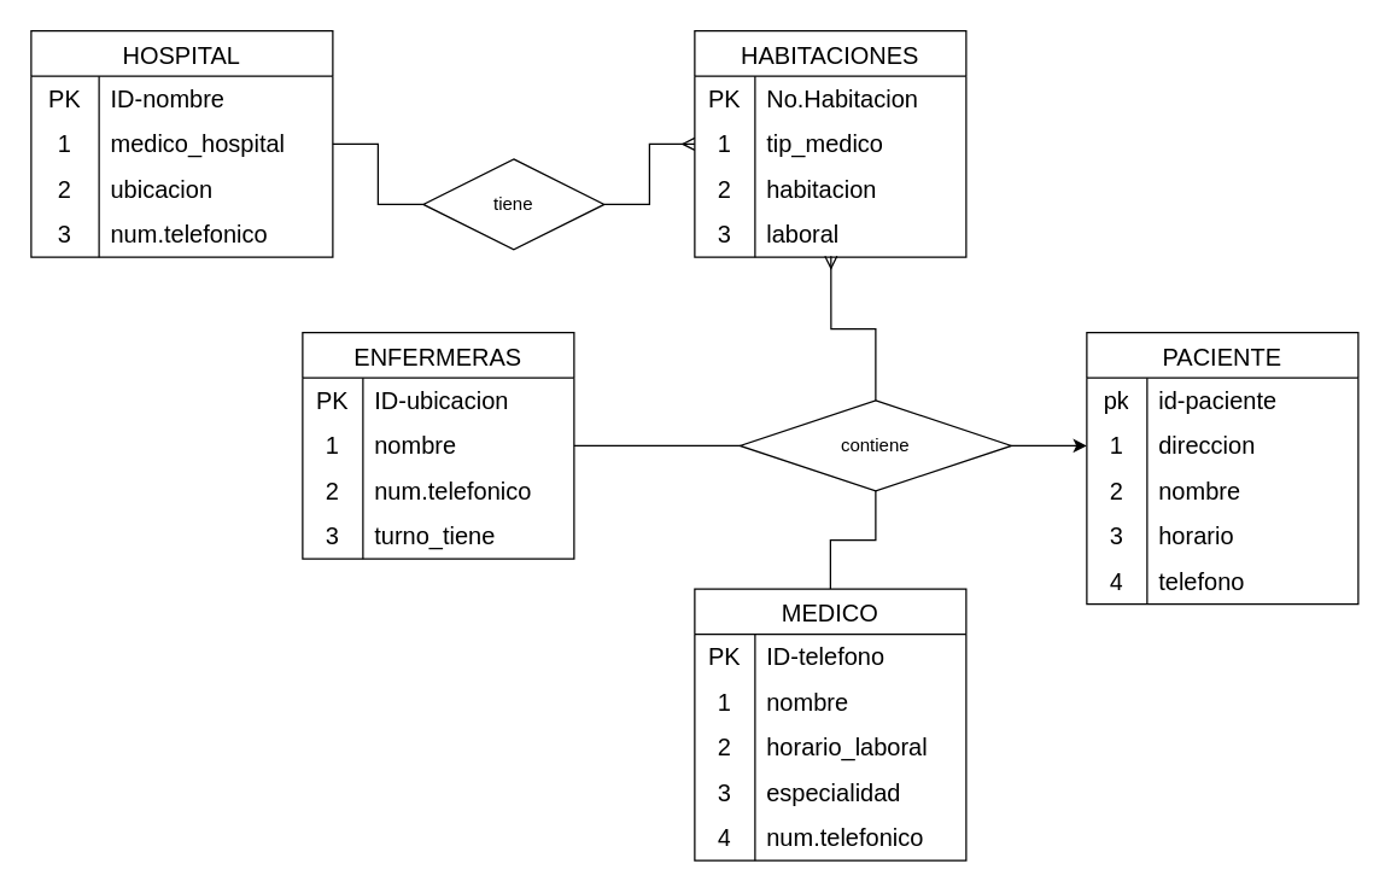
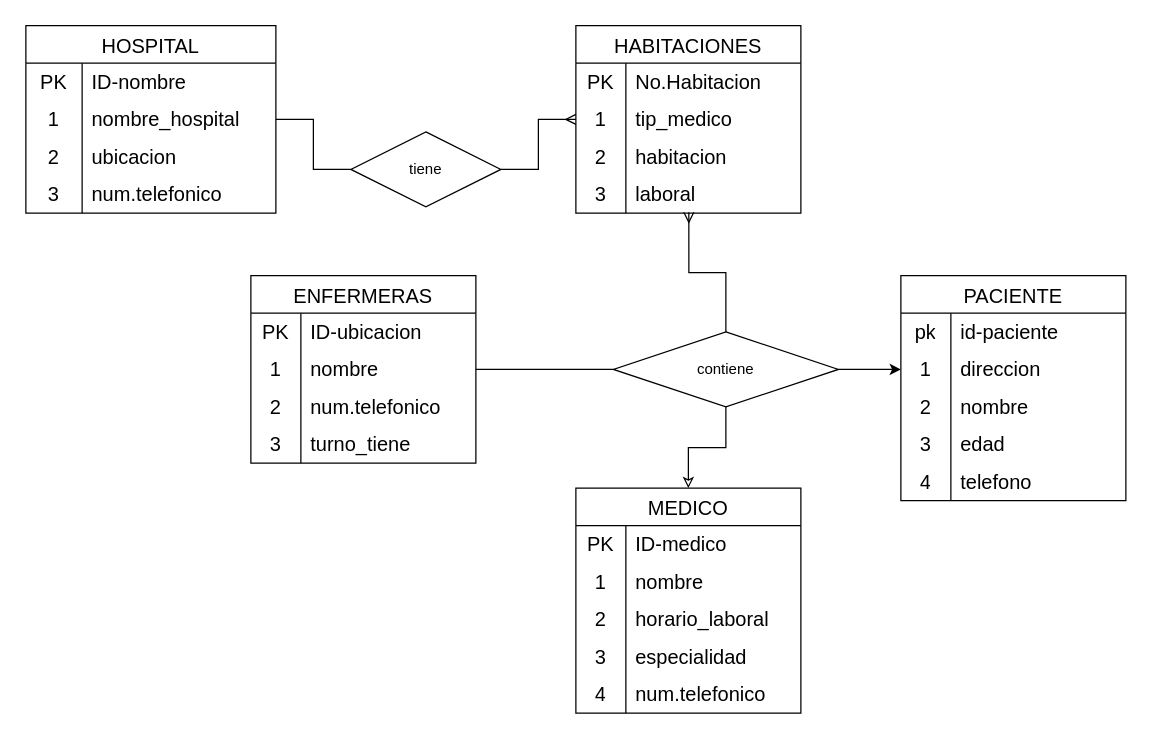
- <mxCell id="8" value="medico_hospital" style="shape=partialRectangle;html=1;whiteSpace=wrap;connectable=0;fillColor=none;top=0;left=0;bottom=0;right=0;align=left;spacingLeft=6;overflow=hidden;strokeColor=inherit;fontSize=16;" vertex="1" parent="6"><mxGeometry x="45" width="155" height="30" as="geometry"><mxRectangle width="155" height="30" as="alternateBounds" /></mxGeometry></mxCell>
+ <mxCell id="8" value="nombre_hospital" style="shape=partialRectangle;html=1;whiteSpace=wrap;connectable=0;fillColor=none;top=0;left=0;bottom=0;right=0;align=left;spacingLeft=6;overflow=hidden;strokeColor=inherit;fontSize=16;" vertex="1" parent="6"><mxGeometry x="45" width="155" height="30" as="geometry"><mxRectangle width="155" height="30" as="alternateBounds" /></mxGeometry></mxCell>
- <mxCell id="64" value="horario" style="shape=partialRectangle;html=1;whiteSpace=wrap;connectable=0;fillColor=none;top=0;left=0;bottom=0;right=0;align=left;spacingLeft=6;overflow=hidden;strokeColor=inherit;fontSize=16;" vertex="1" parent="62"><mxGeometry x="40" width="140" height="30" as="geometry"><mxRectangle width="140" height="30" as="alternateBounds" /></mxGeometry></mxCell>
+ <mxCell id="64" value="edad" style="shape=partialRectangle;html=1;whiteSpace=wrap;connectable=0;fillColor=none;top=0;left=0;bottom=0;right=0;align=left;spacingLeft=6;overflow=hidden;strokeColor=inherit;fontSize=16;" vertex="1" parent="62"><mxGeometry x="40" width="140" height="30" as="geometry"><mxRectangle width="140" height="30" as="alternateBounds" /></mxGeometry></mxCell>
- <mxCell id="32" style="edgeStyle=orthogonalEdgeStyle;rounded=0;orthogonalLoop=1;jettySize=auto;html=1;entryX=0.5;entryY=0;entryDx=0;entryDy=0;endArrow=none;endFill=0;" edge="1" parent="1" source="34" target="36"><mxGeometry relative="1" as="geometry" /></mxCell>
+ <mxCell id="32" style="edgeStyle=orthogonalEdgeStyle;rounded=0;orthogonalLoop=1;jettySize=auto;html=1;entryX=0.5;entryY=0;entryDx=0;entryDy=0;endArrow=classic;endFill=0;" edge="1" parent="1" source="34" target="36"><mxGeometry relative="1" as="geometry" /></mxCell>
- <mxCell id="39" value="ID-telefono" style="shape=partialRectangle;html=1;whiteSpace=wrap;connectable=0;fillColor=none;top=0;left=0;bottom=0;right=0;align=left;spacingLeft=6;overflow=hidden;strokeColor=inherit;fontSize=16;" vertex="1" parent="37"><mxGeometry x="40" width="140" height="30" as="geometry"><mxRectangle width="140" height="30" as="alternateBounds" /></mxGeometry></mxCell>
+ <mxCell id="39" value="ID-medico" style="shape=partialRectangle;html=1;whiteSpace=wrap;connectable=0;fillColor=none;top=0;left=0;bottom=0;right=0;align=left;spacingLeft=6;overflow=hidden;strokeColor=inherit;fontSize=16;" vertex="1" parent="37"><mxGeometry x="40" width="140" height="30" as="geometry"><mxRectangle width="140" height="30" as="alternateBounds" /></mxGeometry></mxCell>
